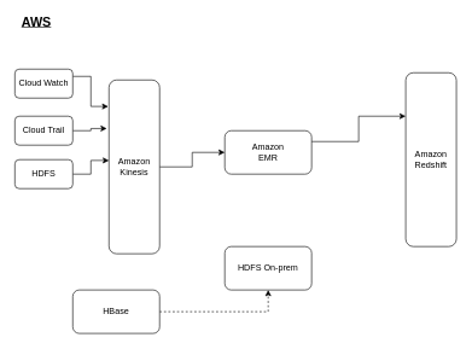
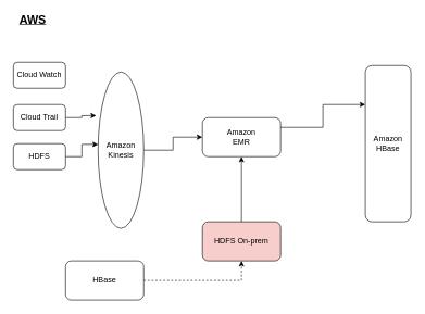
- <mxCell id="8" style="edgeStyle=orthogonalEdgeStyle;rounded=0;orthogonalLoop=1;jettySize=auto;html=1;exitX=1;exitY=0.25;exitDx=0;exitDy=0;entryX=-0.014;entryY=0.152;entryDx=0;entryDy=0;entryPerimeter=0;" parent="1" source="9" target="3" edge="1"><mxGeometry relative="1" as="geometry" /></mxCell>
- <mxCell id="5" value="Amazon Redshift" style="rounded=1;whiteSpace=wrap;html=1;" parent="1" vertex="1"><mxGeometry x="560" y="100" width="70" height="240" as="geometry" /></mxCell>
+ <mxCell id="5" value="Amazon HBase" style="rounded=1;whiteSpace=wrap;html=1;" parent="1" vertex="1"><mxGeometry x="560" y="100" width="70" height="240" as="geometry" /></mxCell>
- <mxCell id="3" value="Amazon Kinesis" style="rounded=1;whiteSpace=wrap;html=1;" parent="1" vertex="1"><mxGeometry x="150" y="110" width="70" height="240" as="geometry" /></mxCell>
+ <mxCell id="3" value="Amazon Kinesis" style="ellipse;whiteSpace=wrap;html=1;" parent="1" vertex="1"><mxGeometry x="150" y="110" width="70" height="240" as="geometry" /></mxCell>
+ <mxCell id="14" style="edgeStyle=orthogonalEdgeStyle;rounded=0;orthogonalLoop=1;jettySize=auto;html=1;exitX=0.5;exitY=0;exitDx=0;exitDy=0;entryX=0.5;entryY=1;entryDx=0;entryDy=0;" parent="1" source="15" target="7" edge="1"><mxGeometry relative="1" as="geometry" /></mxCell>
- <mxCell id="15" value="HDFS On-prem" style="rounded=1;whiteSpace=wrap;html=1;" parent="1" vertex="1"><mxGeometry x="310" y="340" width="120" height="60" as="geometry" /></mxCell>
+ <mxCell id="15" value="HDFS On-prem" style="rounded=1;whiteSpace=wrap;html=1;fillColor=#f8cecc;" parent="1" vertex="1"><mxGeometry x="310" y="340" width="120" height="60" as="geometry" /></mxCell>
